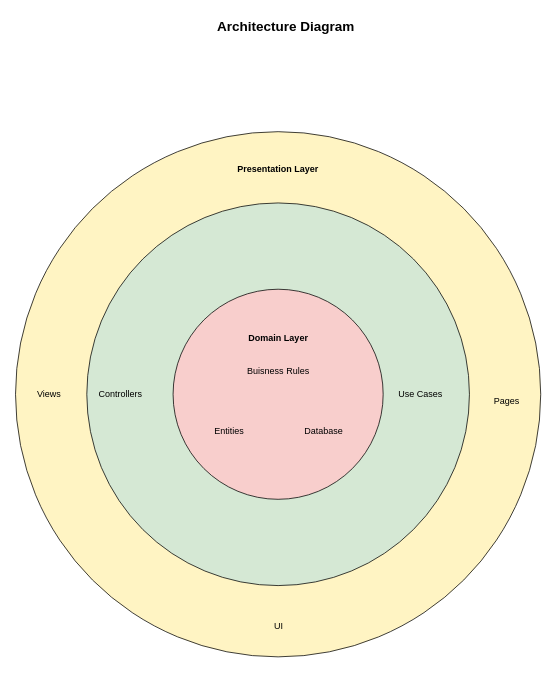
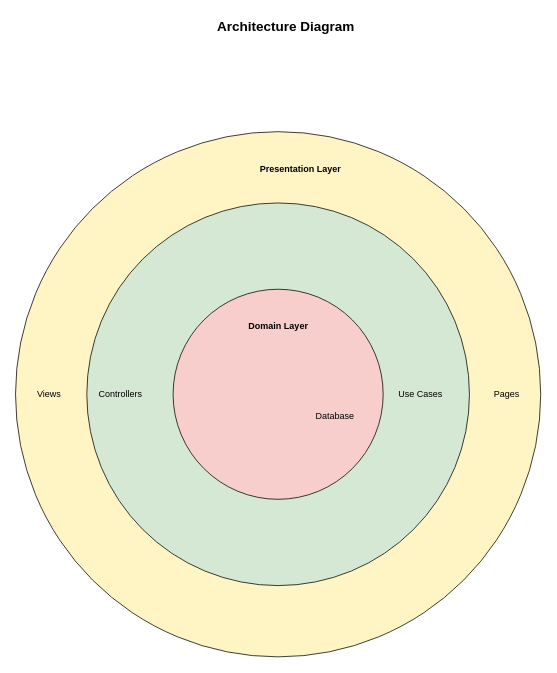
- <mxCell id="3" value="&lt;b&gt;Presentation Layer&lt;/b&gt;" style="text;html=1;strokeColor=none;fillColor=none;align=center;verticalAlign=middle;whiteSpace=wrap;rounded=0;" vertex="1" parent="1"><mxGeometry x="290" y="210" width="160" height="30" as="geometry" /></mxCell>
+ <mxCell id="3" value="&lt;b&gt;Presentation Layer&lt;/b&gt;" style="text;html=1;strokeColor=none;fillColor=none;align=center;verticalAlign=middle;whiteSpace=wrap;rounded=0;" vertex="1" parent="1"><mxGeometry x="320" y="210" width="160" height="30" as="geometry" /></mxCell>
- <mxCell id="10" value="&lt;b&gt;Domain Layer&lt;/b&gt;" style="text;html=1;strokeColor=none;fillColor=none;align=center;verticalAlign=middle;whiteSpace=wrap;rounded=0;" vertex="1" parent="1"><mxGeometry x="323" y="435" width="95" height="30" as="geometry" /></mxCell>
+ <mxCell id="10" value="&lt;b&gt;Domain Layer&lt;/b&gt;" style="text;html=1;strokeColor=none;fillColor=none;align=center;verticalAlign=middle;whiteSpace=wrap;rounded=0;" vertex="1" parent="1"><mxGeometry x="323" y="420" width="95" height="30" as="geometry" /></mxCell>
- <mxCell id="14" value="Buisness Rules" style="text;html=1;strokeColor=none;fillColor=none;align=center;verticalAlign=middle;whiteSpace=wrap;rounded=0;" vertex="1" parent="1"><mxGeometry x="328" y="480" width="85" height="30" as="geometry" /></mxCell>
- <mxCell id="5" value="Pages" style="text;html=1;strokeColor=none;fillColor=none;align=center;verticalAlign=middle;whiteSpace=wrap;rounded=0;" vertex="1" parent="1"><mxGeometry x="645" y="520" width="60" height="30" as="geometry" /></mxCell>
+ <mxCell id="5" value="Pages" style="text;html=1;strokeColor=none;fillColor=none;align=center;verticalAlign=middle;whiteSpace=wrap;rounded=0;" vertex="1" parent="1"><mxGeometry x="645" y="510" width="60" height="30" as="geometry" /></mxCell>
- <mxCell id="12" value="Entities" style="text;html=1;strokeColor=none;fillColor=none;align=center;verticalAlign=middle;whiteSpace=wrap;rounded=0;" vertex="1" parent="1"><mxGeometry x="275" y="560" width="60" height="30" as="geometry" /></mxCell>
- <mxCell id="11" value="Database" style="text;html=1;strokeColor=none;fillColor=none;align=center;verticalAlign=middle;whiteSpace=wrap;rounded=0;" vertex="1" parent="1"><mxGeometry x="401" y="560" width="60" height="30" as="geometry" /></mxCell>
+ <mxCell id="11" value="Database" style="text;html=1;strokeColor=none;fillColor=none;align=center;verticalAlign=middle;whiteSpace=wrap;rounded=0;" vertex="1" parent="1"><mxGeometry x="416" y="540" width="60" height="30" as="geometry" /></mxCell>
- <mxCell id="13" value="UI" style="text;html=1;strokeColor=none;fillColor=none;align=center;verticalAlign=middle;whiteSpace=wrap;rounded=0;" vertex="1" parent="1"><mxGeometry x="341" y="820" width="60" height="30" as="geometry" /></mxCell>
